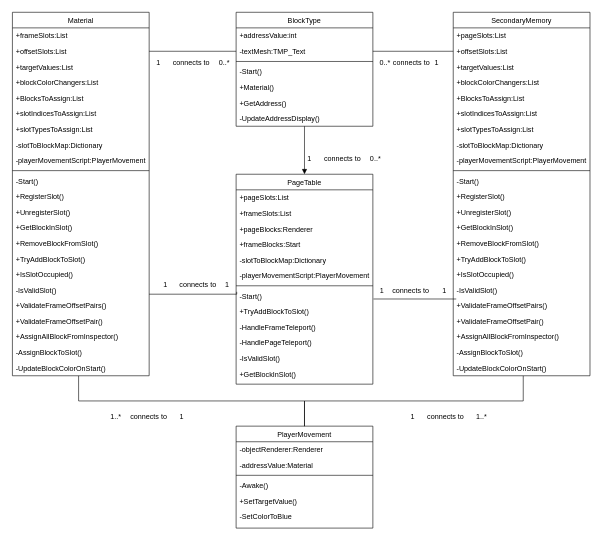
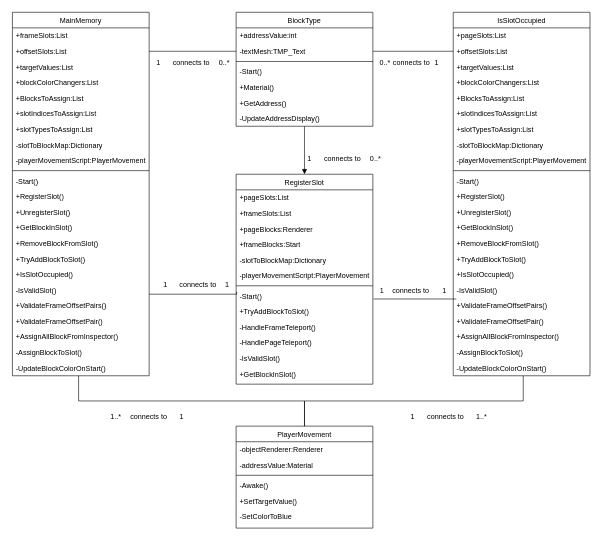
- <mxCell id="6" value="Material" style="swimlane;fontStyle=0;align=center;verticalAlign=top;childLayout=stackLayout;horizontal=1;startSize=26;horizontalStack=0;resizeParent=1;resizeLast=0;collapsible=1;marginBottom=0;rounded=0;shadow=0;strokeWidth=1;" parent="1" vertex="1"><mxGeometry x="20" y="20" width="228" height="606" as="geometry"><mxRectangle x="230" y="140" width="160" height="26" as="alternateBounds" /></mxGeometry></mxCell>
+ <mxCell id="6" value="MainMemory" style="swimlane;fontStyle=0;align=center;verticalAlign=top;childLayout=stackLayout;horizontal=1;startSize=26;horizontalStack=0;resizeParent=1;resizeLast=0;collapsible=1;marginBottom=0;rounded=0;shadow=0;strokeWidth=1;" parent="1" vertex="1"><mxGeometry x="20" y="20" width="228" height="606" as="geometry"><mxRectangle x="230" y="140" width="160" height="26" as="alternateBounds" /></mxGeometry></mxCell>
- <mxCell id="34" value="SecondaryMemory" style="swimlane;fontStyle=0;align=center;verticalAlign=top;childLayout=stackLayout;horizontal=1;startSize=26;horizontalStack=0;resizeParent=1;resizeLast=0;collapsible=1;marginBottom=0;rounded=0;shadow=0;strokeWidth=1;" parent="1" vertex="1"><mxGeometry x="755" y="20" width="228" height="606" as="geometry"><mxRectangle x="230" y="140" width="160" height="26" as="alternateBounds" /></mxGeometry></mxCell>
+ <mxCell id="34" value="IsSlotOccupied" style="swimlane;fontStyle=0;align=center;verticalAlign=top;childLayout=stackLayout;horizontal=1;startSize=26;horizontalStack=0;resizeParent=1;resizeLast=0;collapsible=1;marginBottom=0;rounded=0;shadow=0;strokeWidth=1;" parent="1" vertex="1"><mxGeometry x="755" y="20" width="228" height="606" as="geometry"><mxRectangle x="230" y="140" width="160" height="26" as="alternateBounds" /></mxGeometry></mxCell>
- <mxCell id="58" value="PageTable" style="swimlane;fontStyle=0;align=center;verticalAlign=top;childLayout=stackLayout;horizontal=1;startSize=26;horizontalStack=0;resizeParent=1;resizeLast=0;collapsible=1;marginBottom=0;rounded=0;shadow=0;strokeWidth=1;" parent="1" vertex="1"><mxGeometry x="393" y="290" width="228" height="350" as="geometry"><mxRectangle x="230" y="140" width="160" height="26" as="alternateBounds" /></mxGeometry></mxCell>
+ <mxCell id="58" value="RegisterSlot" style="swimlane;fontStyle=0;align=center;verticalAlign=top;childLayout=stackLayout;horizontal=1;startSize=26;horizontalStack=0;resizeParent=1;resizeLast=0;collapsible=1;marginBottom=0;rounded=0;shadow=0;strokeWidth=1;" parent="1" vertex="1"><mxGeometry x="393" y="290" width="228" height="350" as="geometry"><mxRectangle x="230" y="140" width="160" height="26" as="alternateBounds" /></mxGeometry></mxCell>
